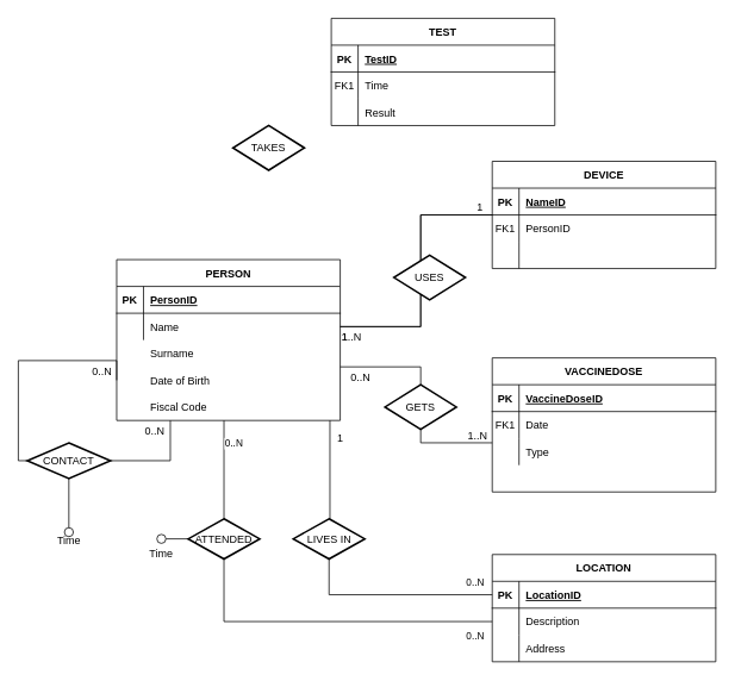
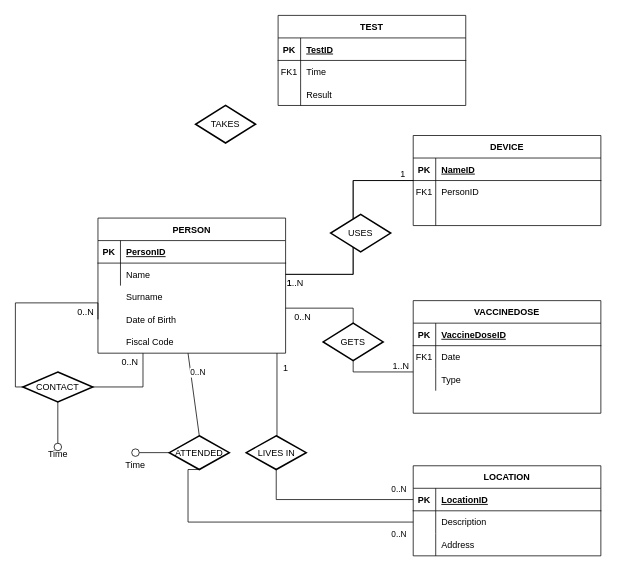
- <mxCell id="63" value="ATTENDED" style="shape=rhombus;perimeter=rhombusPerimeter;whiteSpace=wrap;html=1;align=center;strokeWidth=2;" parent="1" vertex="1"><mxGeometry x="210" y="580" width="80" height="45" as="geometry" /></mxCell>
+ <mxCell id="63" value="ATTENDED" style="shape=rhombus;perimeter=rhombusPerimeter;whiteSpace=wrap;html=1;align=center;strokeWidth=2;" parent="1" vertex="1"><mxGeometry x="225" y="580" width="80" height="45" as="geometry" /></mxCell>
